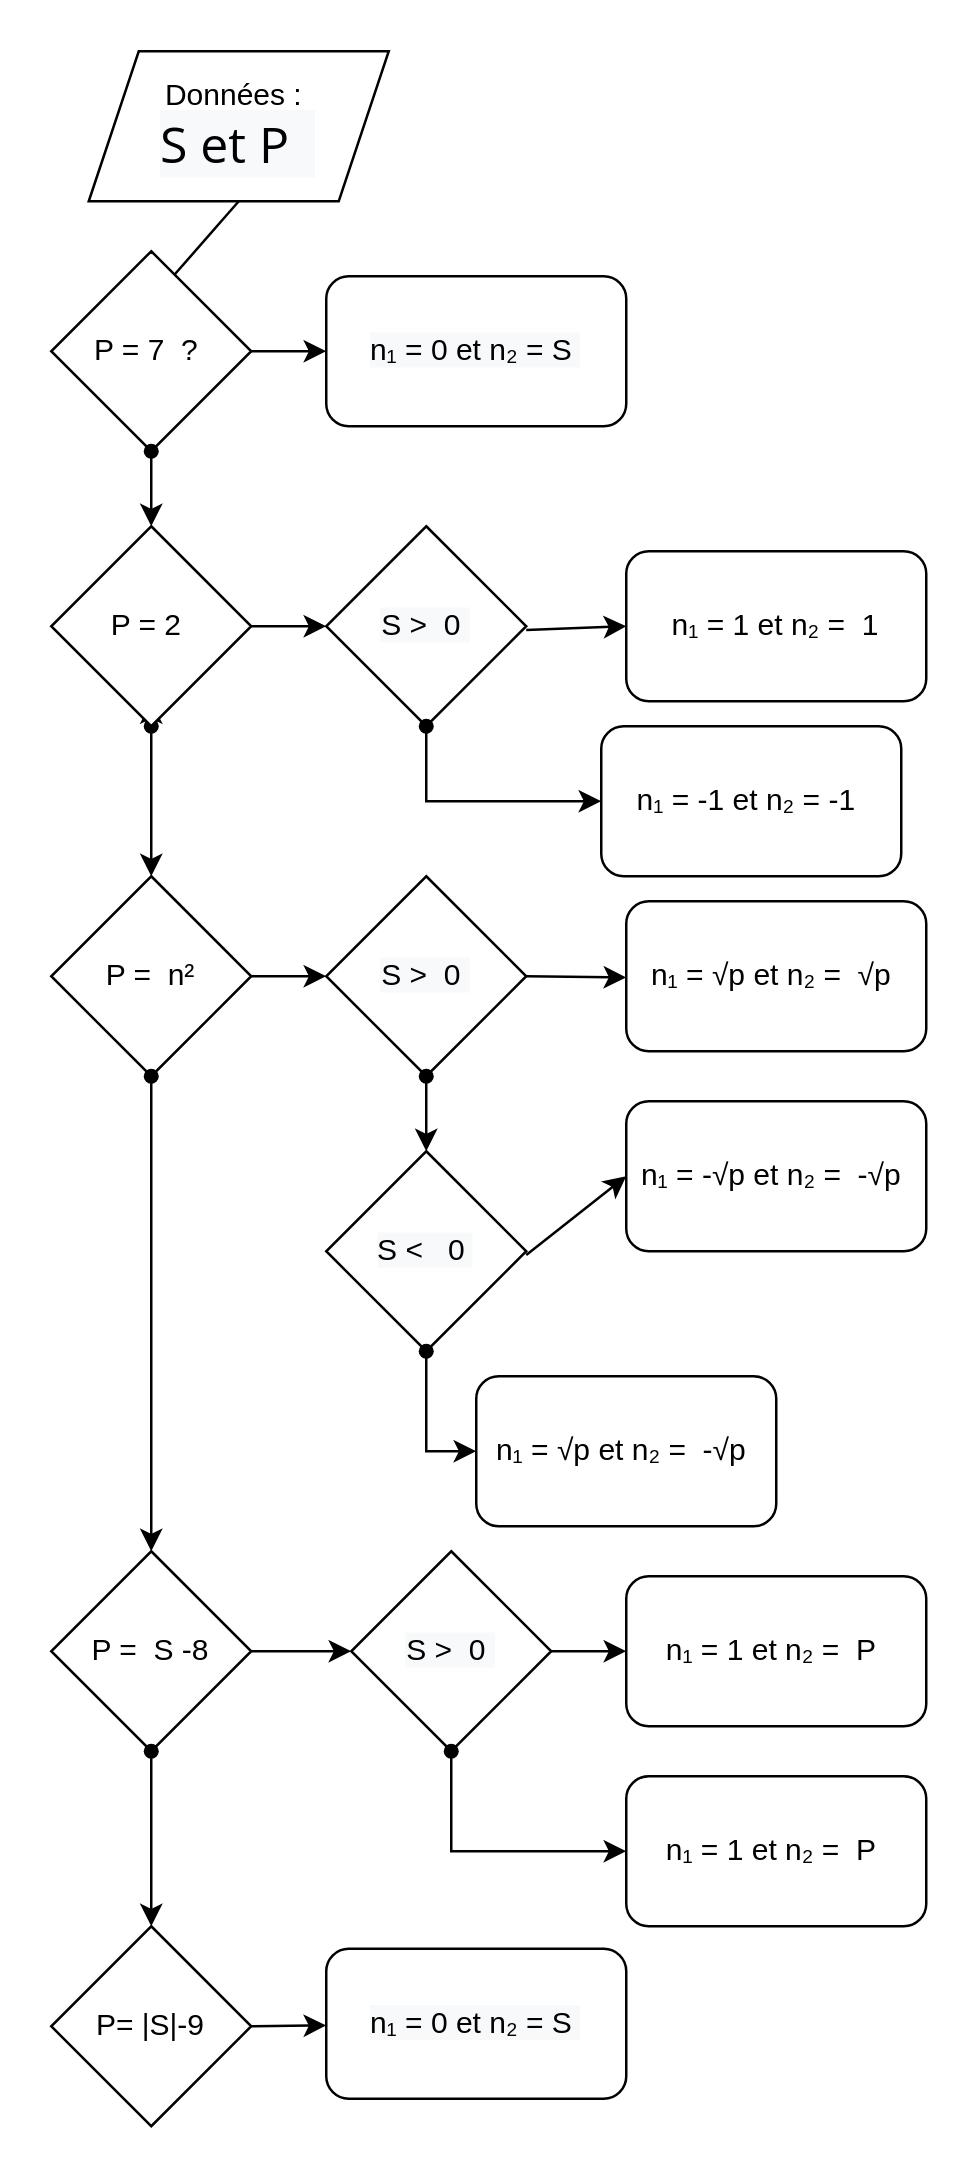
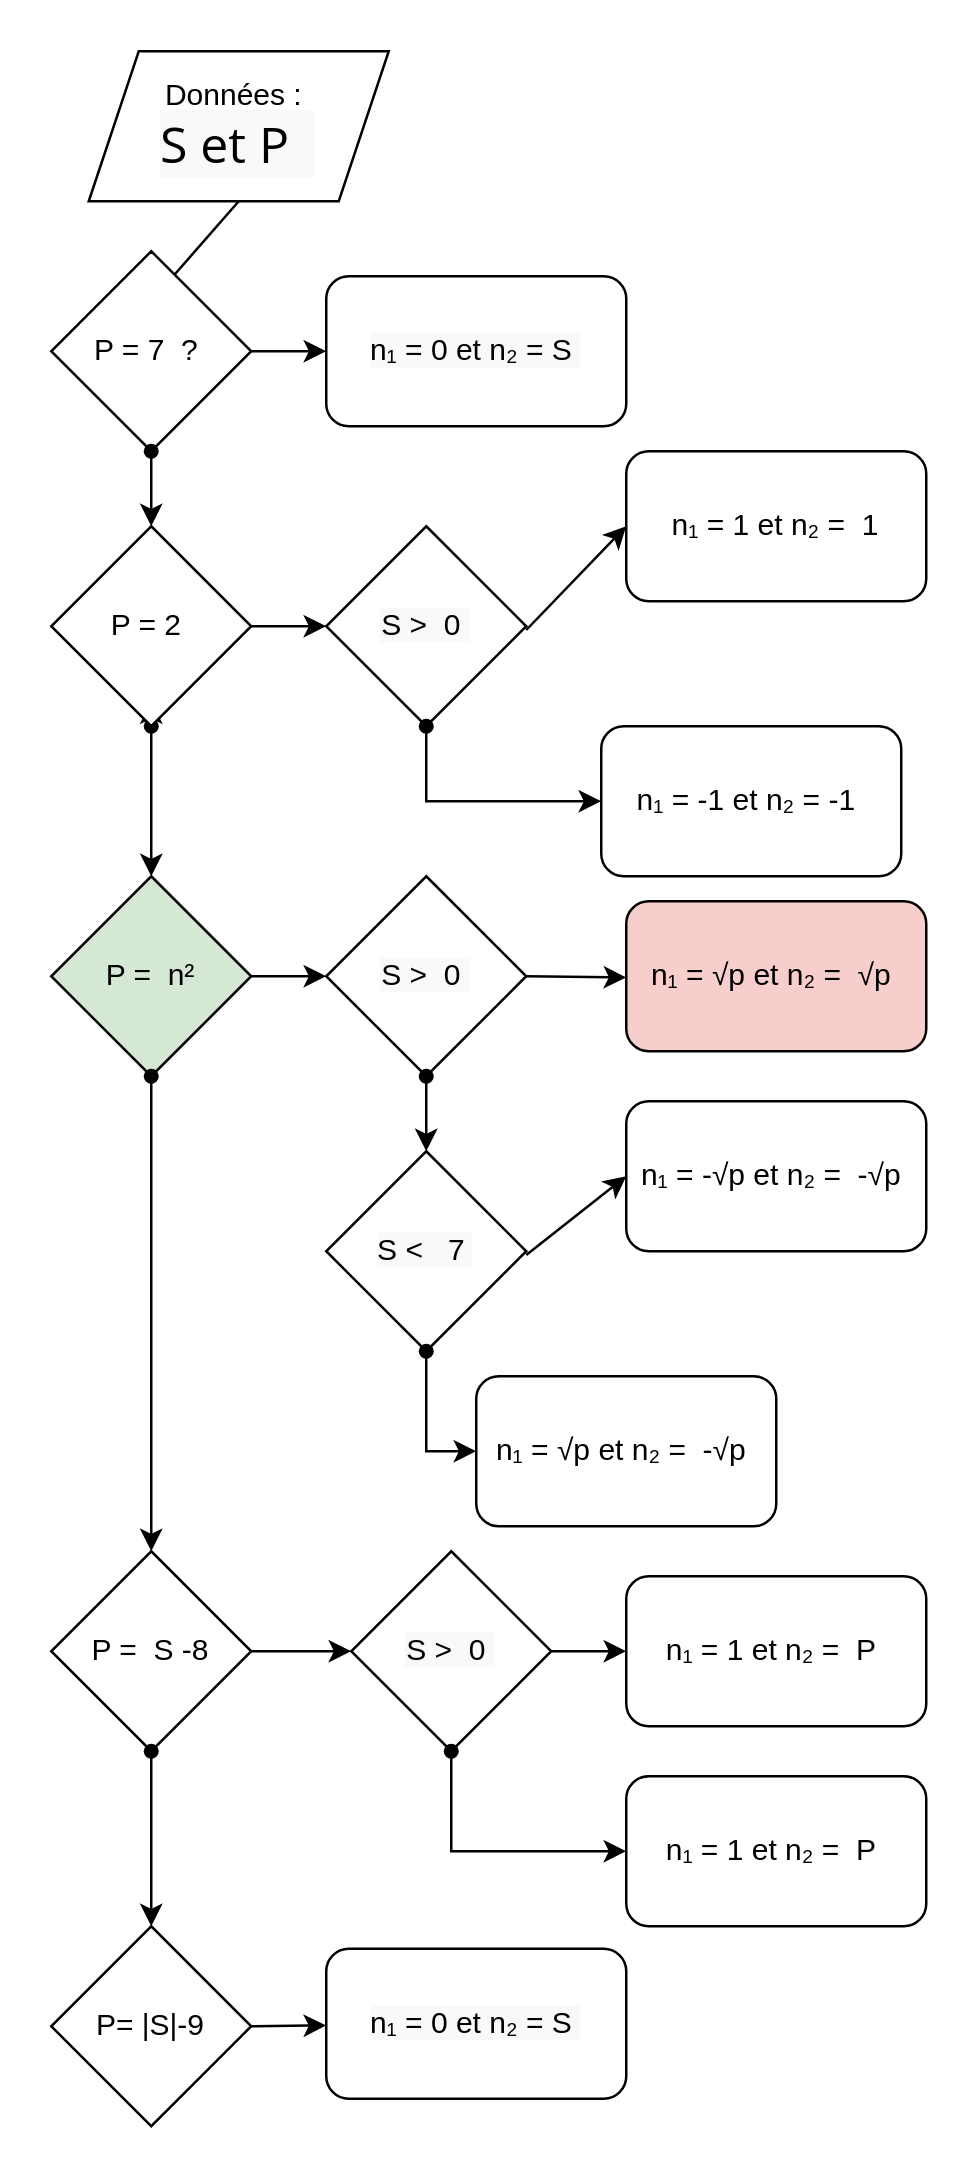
- <mxCell id="12" value="n₁ = 1 et n₂ =&amp;nbsp; 1" style="rounded=1;whiteSpace=wrap;html=1;" vertex="1" parent="1"><mxGeometry x="250" y="220" width="120" height="60" as="geometry" /></mxCell>
+ <mxCell id="12" value="n₁ = 1 et n₂ =&amp;nbsp; 1" style="rounded=1;whiteSpace=wrap;html=1;" vertex="1" parent="1"><mxGeometry x="250" y="180" width="120" height="60" as="geometry" /></mxCell>
- <mxCell id="33" value="P =&amp;nbsp; n²" style="rhombus;whiteSpace=wrap;html=1;" vertex="1" parent="1"><mxGeometry x="20" y="350" width="80" height="80" as="geometry" /></mxCell>
+ <mxCell id="33" value="P =&amp;nbsp; n²" style="rhombus;whiteSpace=wrap;html=1;fillColor=#d5e8d4;" vertex="1" parent="1"><mxGeometry x="20" y="350" width="80" height="80" as="geometry" /></mxCell>
- <mxCell id="20" value="n₁ = √p et n₂ =&amp;nbsp; √p&amp;nbsp;" style="rounded=1;whiteSpace=wrap;html=1;" vertex="1" parent="1"><mxGeometry x="250" y="360" width="120" height="60" as="geometry" /></mxCell>
+ <mxCell id="20" value="n₁ = √p et n₂ =&amp;nbsp; √p&amp;nbsp;" style="rounded=1;whiteSpace=wrap;html=1;fillColor=#f8cecc;" vertex="1" parent="1"><mxGeometry x="250" y="360" width="120" height="60" as="geometry" /></mxCell>
- <mxCell id="23" value="&lt;span style=&quot;color: rgb(0, 0, 0); font-family: Helvetica, &amp;quot;VP Default&amp;quot;; font-size: 12px; font-style: normal; font-variant-ligatures: normal; font-variant-caps: normal; font-weight: 400; letter-spacing: normal; orphans: 2; text-align: center; text-indent: 0px; text-transform: none; widows: 2; word-spacing: 0px; -webkit-text-stroke-width: 0px; background-color: rgb(248, 249, 250); text-decoration-thickness: initial; text-decoration-style: initial; text-decoration-color: initial; float: none; display: inline !important;&quot;&gt;S &amp;lt;&amp;nbsp;&amp;nbsp; 0&amp;nbsp;&lt;/span&gt;" style="rhombus;whiteSpace=wrap;html=1;" vertex="1" parent="1"><mxGeometry x="130" y="460" width="80" height="80" as="geometry" /></mxCell>
+ <mxCell id="23" value="&lt;span style=&quot;color: rgb(0, 0, 0); font-family: Helvetica, &amp;quot;VP Default&amp;quot;; font-size: 12px; font-style: normal; font-variant-ligatures: normal; font-variant-caps: normal; font-weight: 400; letter-spacing: normal; orphans: 2; text-align: center; text-indent: 0px; text-transform: none; widows: 2; word-spacing: 0px; -webkit-text-stroke-width: 0px; background-color: rgb(248, 249, 250); text-decoration-thickness: initial; text-decoration-style: initial; text-decoration-color: initial; float: none; display: inline !important;&quot;&gt;S &amp;lt;&amp;nbsp;&amp;nbsp; 7&amp;nbsp;&lt;/span&gt;" style="rhombus;whiteSpace=wrap;html=1;" vertex="1" parent="1"><mxGeometry x="130" y="460" width="80" height="80" as="geometry" /></mxCell>
